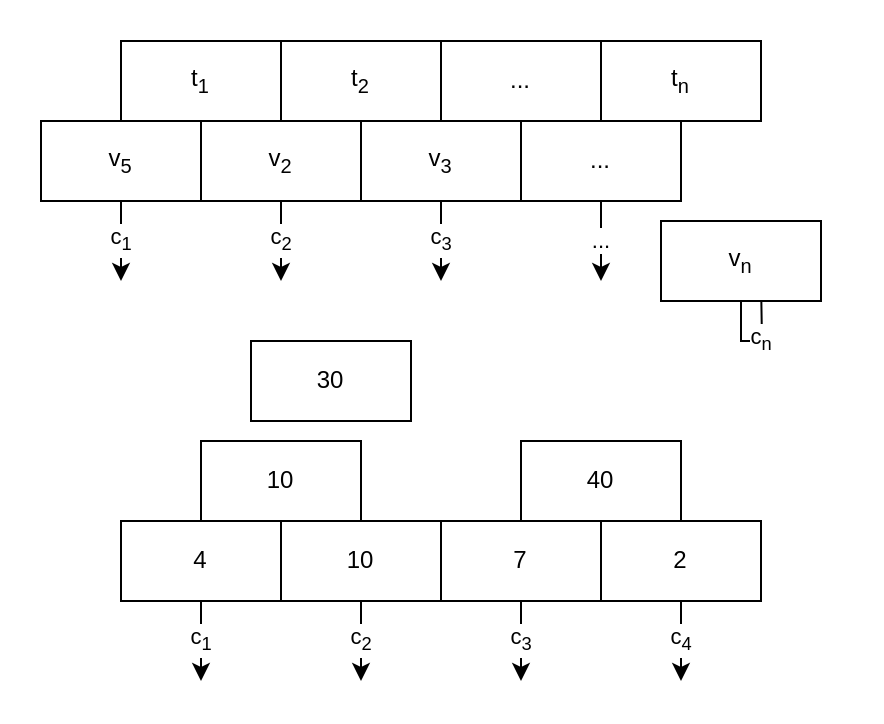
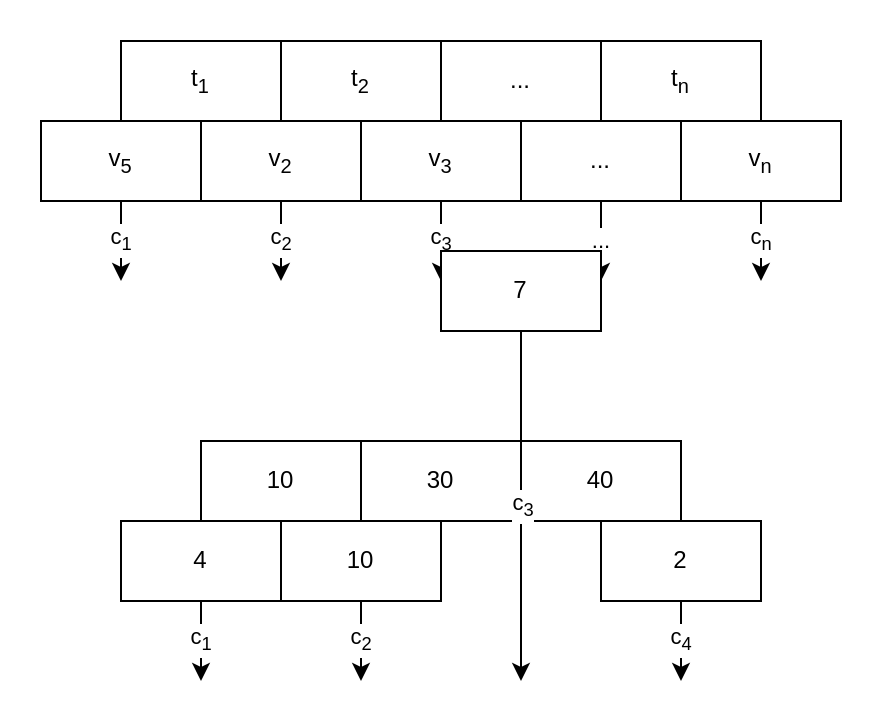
- <mxCell id="15" value="v&lt;sub&gt;n&lt;/sub&gt;" style="rounded=0;whiteSpace=wrap;html=1;" parent="1" vertex="1"><mxGeometry x="330" y="110" width="80" height="40" as="geometry" /></mxCell>
+ <mxCell id="15" value="v&lt;sub&gt;n&lt;/sub&gt;" style="rounded=0;whiteSpace=wrap;html=1;" parent="1" vertex="1"><mxGeometry x="340" y="60" width="80" height="40" as="geometry" /></mxCell>
- <mxCell id="17" value="30" style="rounded=0;whiteSpace=wrap;html=1;" parent="1" vertex="1"><mxGeometry x="125" y="170" width="80" height="40" as="geometry" /></mxCell>
+ <mxCell id="17" value="30" style="rounded=0;whiteSpace=wrap;html=1;" parent="1" vertex="1"><mxGeometry x="180" y="220" width="80" height="40" as="geometry" /></mxCell>
- <mxCell id="24" value="7" style="rounded=0;whiteSpace=wrap;html=1;" parent="1" vertex="1"><mxGeometry x="220" y="260" width="80" height="40" as="geometry" /></mxCell>
+ <mxCell id="24" value="7" style="rounded=0;whiteSpace=wrap;html=1;" parent="1" vertex="1"><mxGeometry x="220" y="125" width="80" height="40" as="geometry" /></mxCell>
